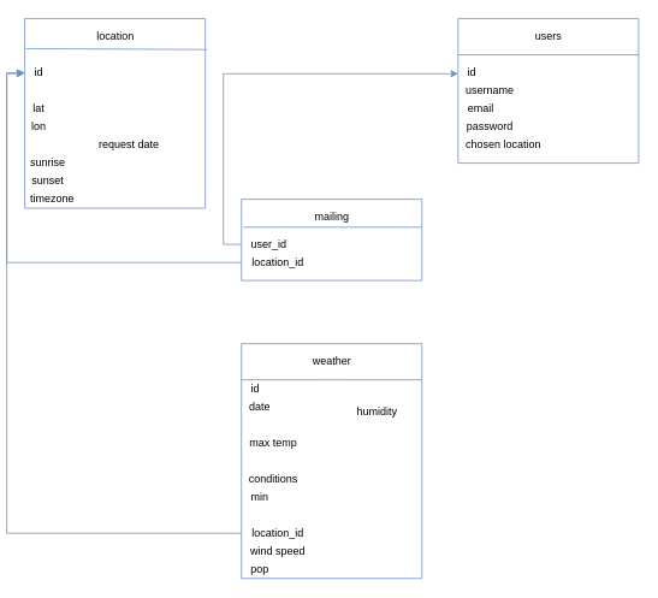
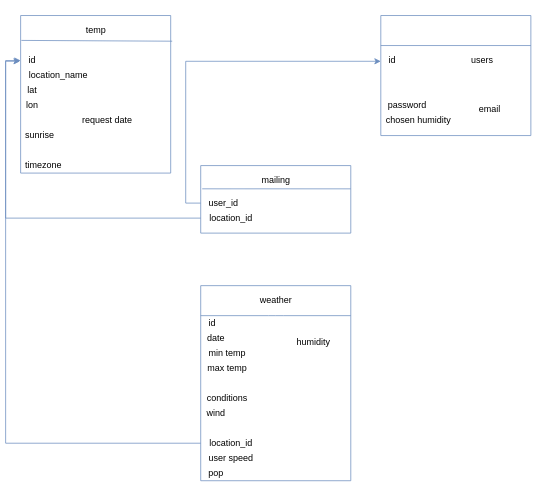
- <mxCell id="23" value="location" style="text;html=1;align=center;verticalAlign=middle;resizable=0;points=[];autosize=1;strokeColor=none;" parent="22" vertex="1"><mxGeometry x="70" y="10" width="60" height="20" as="geometry" /></mxCell>
+ <mxCell id="23" value="temp" style="text;html=1;align=center;verticalAlign=middle;resizable=0;points=[];autosize=1;strokeColor=none;" parent="22" vertex="1"><mxGeometry x="70" y="10" width="60" height="20" as="geometry" /></mxCell>
- <mxCell id="15" value="users" style="text;html=1;align=center;verticalAlign=middle;resizable=0;points=[];autosize=1;strokeColor=none;" parent="14" vertex="1"><mxGeometry x="75" y="10" width="50" height="20" as="geometry" /></mxCell>
+ <mxCell id="15" value="users" style="text;html=1;align=center;verticalAlign=middle;resizable=0;points=[];autosize=1;strokeColor=none;" parent="14" vertex="1"><mxGeometry x="110" y="50" width="50" height="20" as="geometry" /></mxCell>
+ <mxCell id="25" value="location_name" style="text;html=1;align=center;verticalAlign=middle;resizable=0;points=[];autosize=1;strokeColor=none;" parent="22" vertex="1"><mxGeometry y="70" width="100" height="20" as="geometry" /></mxCell>
- <mxCell id="16" value="username" style="text;html=1;align=center;verticalAlign=middle;resizable=0;points=[];autosize=1;strokeColor=none;" parent="14" vertex="1"><mxGeometry y="70" width="70" height="20" as="geometry" /></mxCell>
- <mxCell id="17" value="email" style="text;html=1;align=center;verticalAlign=middle;resizable=0;points=[];autosize=1;strokeColor=none;" parent="14" vertex="1"><mxGeometry y="90" width="50" height="20" as="geometry" /></mxCell>
+ <mxCell id="17" value="email" style="text;html=1;align=center;verticalAlign=middle;resizable=0;points=[];autosize=1;strokeColor=none;" parent="14" vertex="1"><mxGeometry x="120" y="115" width="50" height="20" as="geometry" /></mxCell>
- <mxCell id="19" value="chosen location" style="text;html=1;align=center;verticalAlign=middle;resizable=0;points=[];autosize=1;strokeColor=none;" parent="14" vertex="1"><mxGeometry y="130" width="100" height="20" as="geometry" /></mxCell>
+ <mxCell id="19" value="chosen humidity" style="text;html=1;align=center;verticalAlign=middle;resizable=0;points=[];autosize=1;strokeColor=none;" parent="14" vertex="1"><mxGeometry y="130" width="100" height="20" as="geometry" /></mxCell>
- <mxCell id="30" value="sunset" style="text;html=1;align=center;verticalAlign=middle;resizable=0;points=[];autosize=1;strokeColor=none;fillColor=none;" parent="22" vertex="1"><mxGeometry y="170" width="50" height="20" as="geometry" /></mxCell>
+ <mxCell id="5" value="min temp" style="text;html=1;align=center;verticalAlign=middle;resizable=0;points=[];autosize=1;strokeColor=none;" parent="2" vertex="1"><mxGeometry y="80" width="70" height="20" as="geometry" /></mxCell>
- <mxCell id="10" value="min" style="text;html=1;align=center;verticalAlign=middle;resizable=0;points=[];autosize=1;strokeColor=none;" parent="2" vertex="1"><mxGeometry y="160" width="40" height="20" as="geometry" /></mxCell>
+ <mxCell id="10" value="wind" style="text;html=1;align=center;verticalAlign=middle;resizable=0;points=[];autosize=1;strokeColor=none;" parent="2" vertex="1"><mxGeometry y="160" width="40" height="20" as="geometry" /></mxCell>
- <mxCell id="12" value="wind speed" style="text;html=1;align=center;verticalAlign=middle;resizable=0;points=[];autosize=1;strokeColor=none;" parent="2" vertex="1"><mxGeometry y="220" width="80" height="20" as="geometry" /></mxCell>
+ <mxCell id="12" value="user speed" style="text;html=1;align=center;verticalAlign=middle;resizable=0;points=[];autosize=1;strokeColor=none;" parent="2" vertex="1"><mxGeometry y="220" width="80" height="20" as="geometry" /></mxCell>
